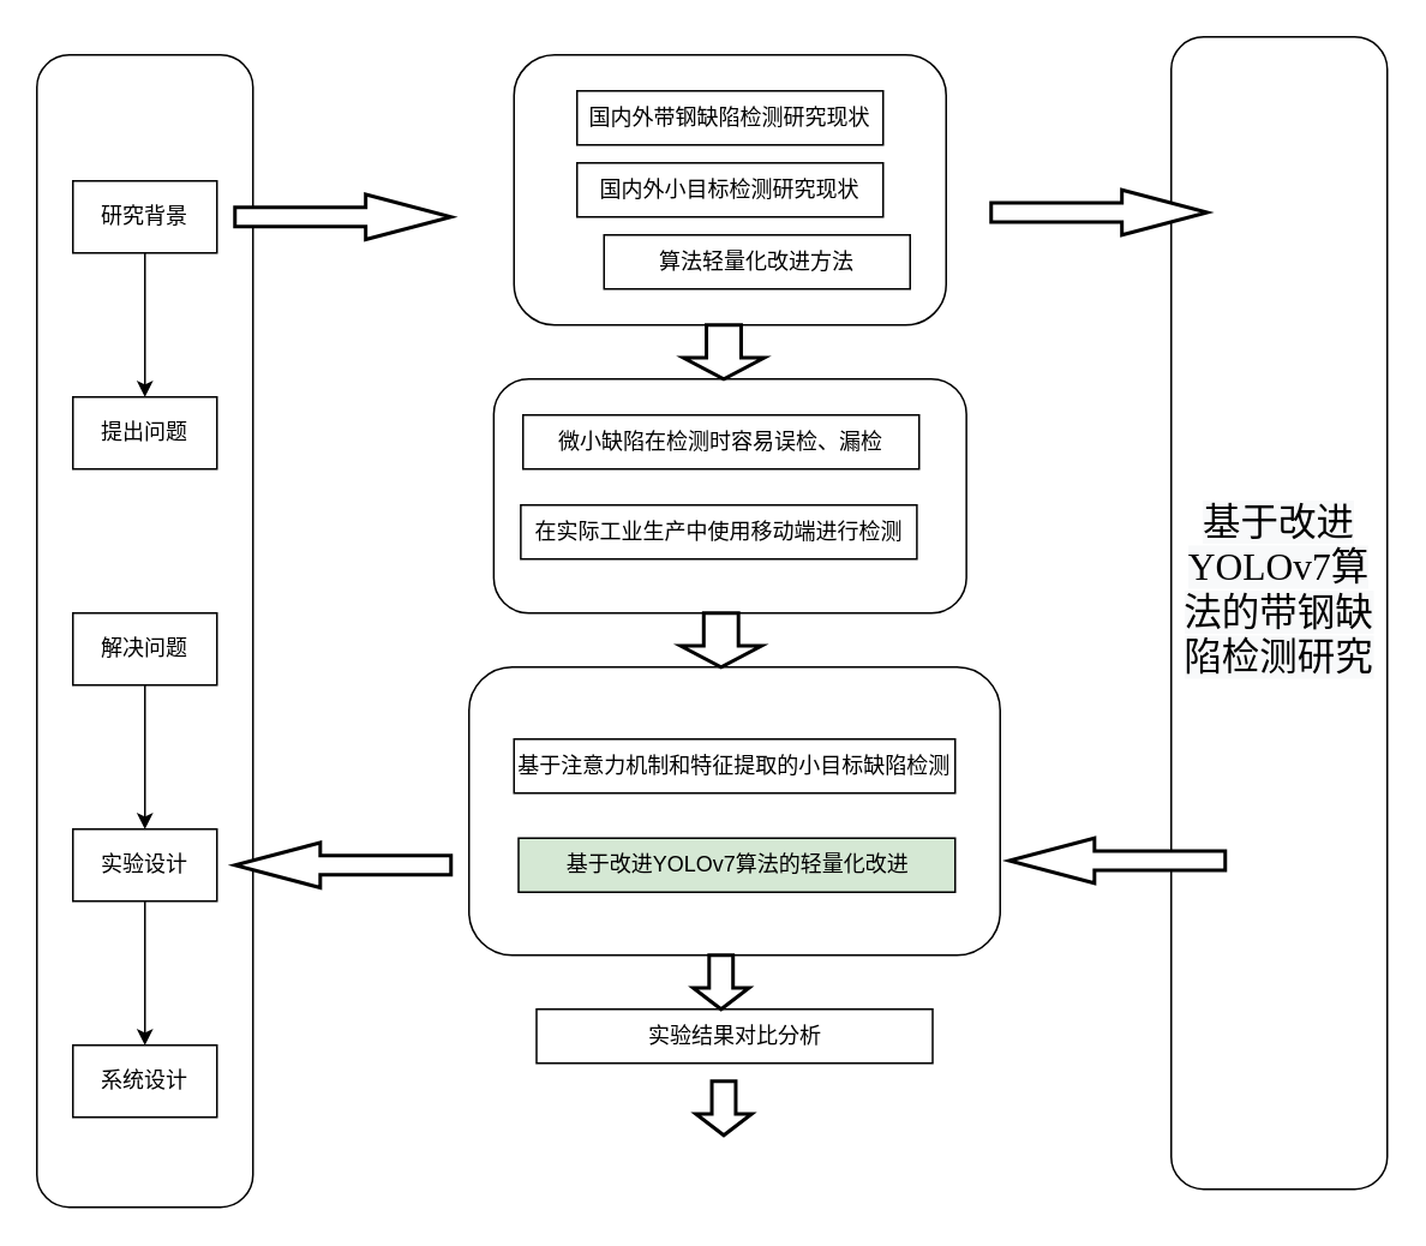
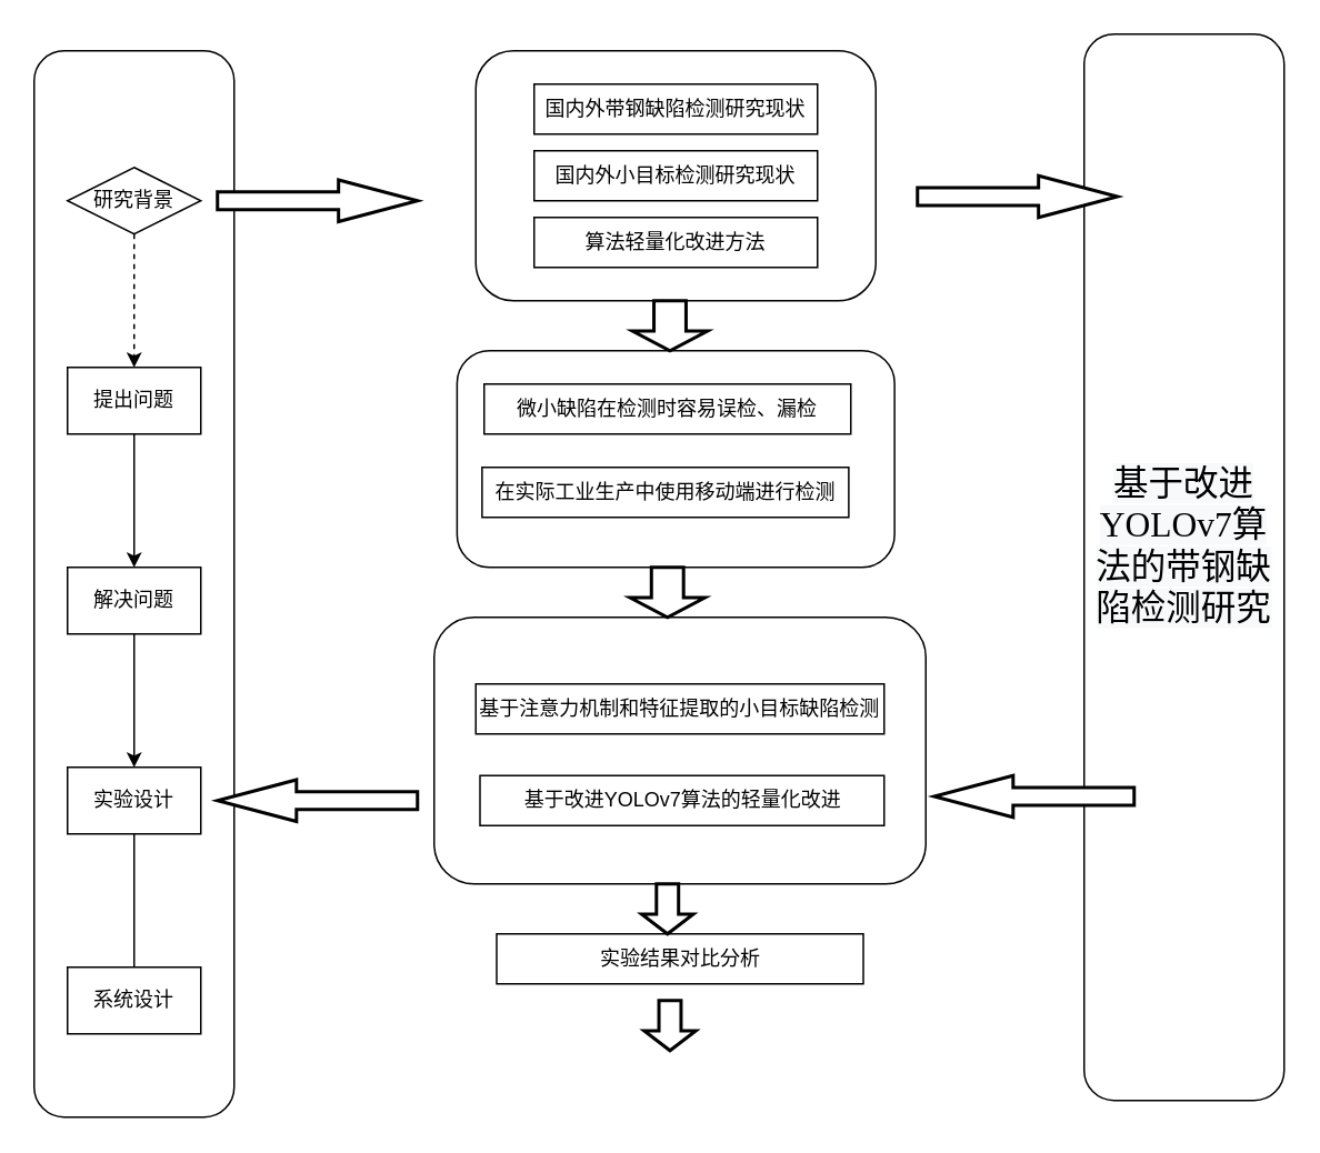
- <mxCell id="4" value="研究背景" style="rounded=0;whiteSpace=wrap;html=1;" vertex="1" parent="1"><mxGeometry x="40" y="100" width="80" height="40" as="geometry" /></mxCell>
+ <mxCell id="4" value="研究背景" style="rhombus;whiteSpace=wrap;html=1;" vertex="1" parent="1"><mxGeometry x="40" y="100" width="80" height="40" as="geometry" /></mxCell>
- <mxCell id="16" value="算法轻量化改进方法" style="whiteSpace=wrap;html=1;rounded=0;" vertex="1" parent="1"><mxGeometry x="335" y="130" width="170" height="30" as="geometry" /></mxCell>
+ <mxCell id="16" value="算法轻量化改进方法" style="whiteSpace=wrap;html=1;rounded=0;" vertex="1" parent="1"><mxGeometry x="320" y="130" width="170" height="30" as="geometry" /></mxCell>
- <mxCell id="3" value="" style="edgeStyle=orthogonalEdgeStyle;rounded=0;orthogonalLoop=1;jettySize=auto;html=1;" edge="1" parent="1" source="4" target="6"><mxGeometry relative="1" as="geometry" /></mxCell>
+ <mxCell id="3" value="" style="edgeStyle=orthogonalEdgeStyle;rounded=0;orthogonalLoop=1;jettySize=auto;html=1;dashed=1;" edge="1" parent="1" source="4" target="6"><mxGeometry relative="1" as="geometry" /></mxCell>
+ <mxCell id="5" value="" style="edgeStyle=orthogonalEdgeStyle;rounded=0;orthogonalLoop=1;jettySize=auto;html=1;" edge="1" parent="1" source="6" target="8"><mxGeometry relative="1" as="geometry" /></mxCell>
- <mxCell id="22" value="基于改进YOLOv7算法的轻量化改进" style="rounded=0;whiteSpace=wrap;html=1;fillColor=#d5e8d4;" vertex="1" parent="1"><mxGeometry x="287.5" y="465" width="242.5" height="30" as="geometry" /></mxCell>
+ <mxCell id="22" value="基于改进YOLOv7算法的轻量化改进" style="rounded=0;whiteSpace=wrap;html=1;" vertex="1" parent="1"><mxGeometry x="287.5" y="465" width="242.5" height="30" as="geometry" /></mxCell>
- <mxCell id="9" value="" style="edgeStyle=orthogonalEdgeStyle;rounded=0;orthogonalLoop=1;jettySize=auto;html=1;" edge="1" parent="1" source="10" target="11"><mxGeometry relative="1" as="geometry" /></mxCell>
+ <mxCell id="9" value="" style="edgeStyle=orthogonalEdgeStyle;rounded=0;orthogonalLoop=1;jettySize=auto;html=1;endArrow=none;" edge="1" parent="1" source="10" target="11"><mxGeometry relative="1" as="geometry" /></mxCell>
